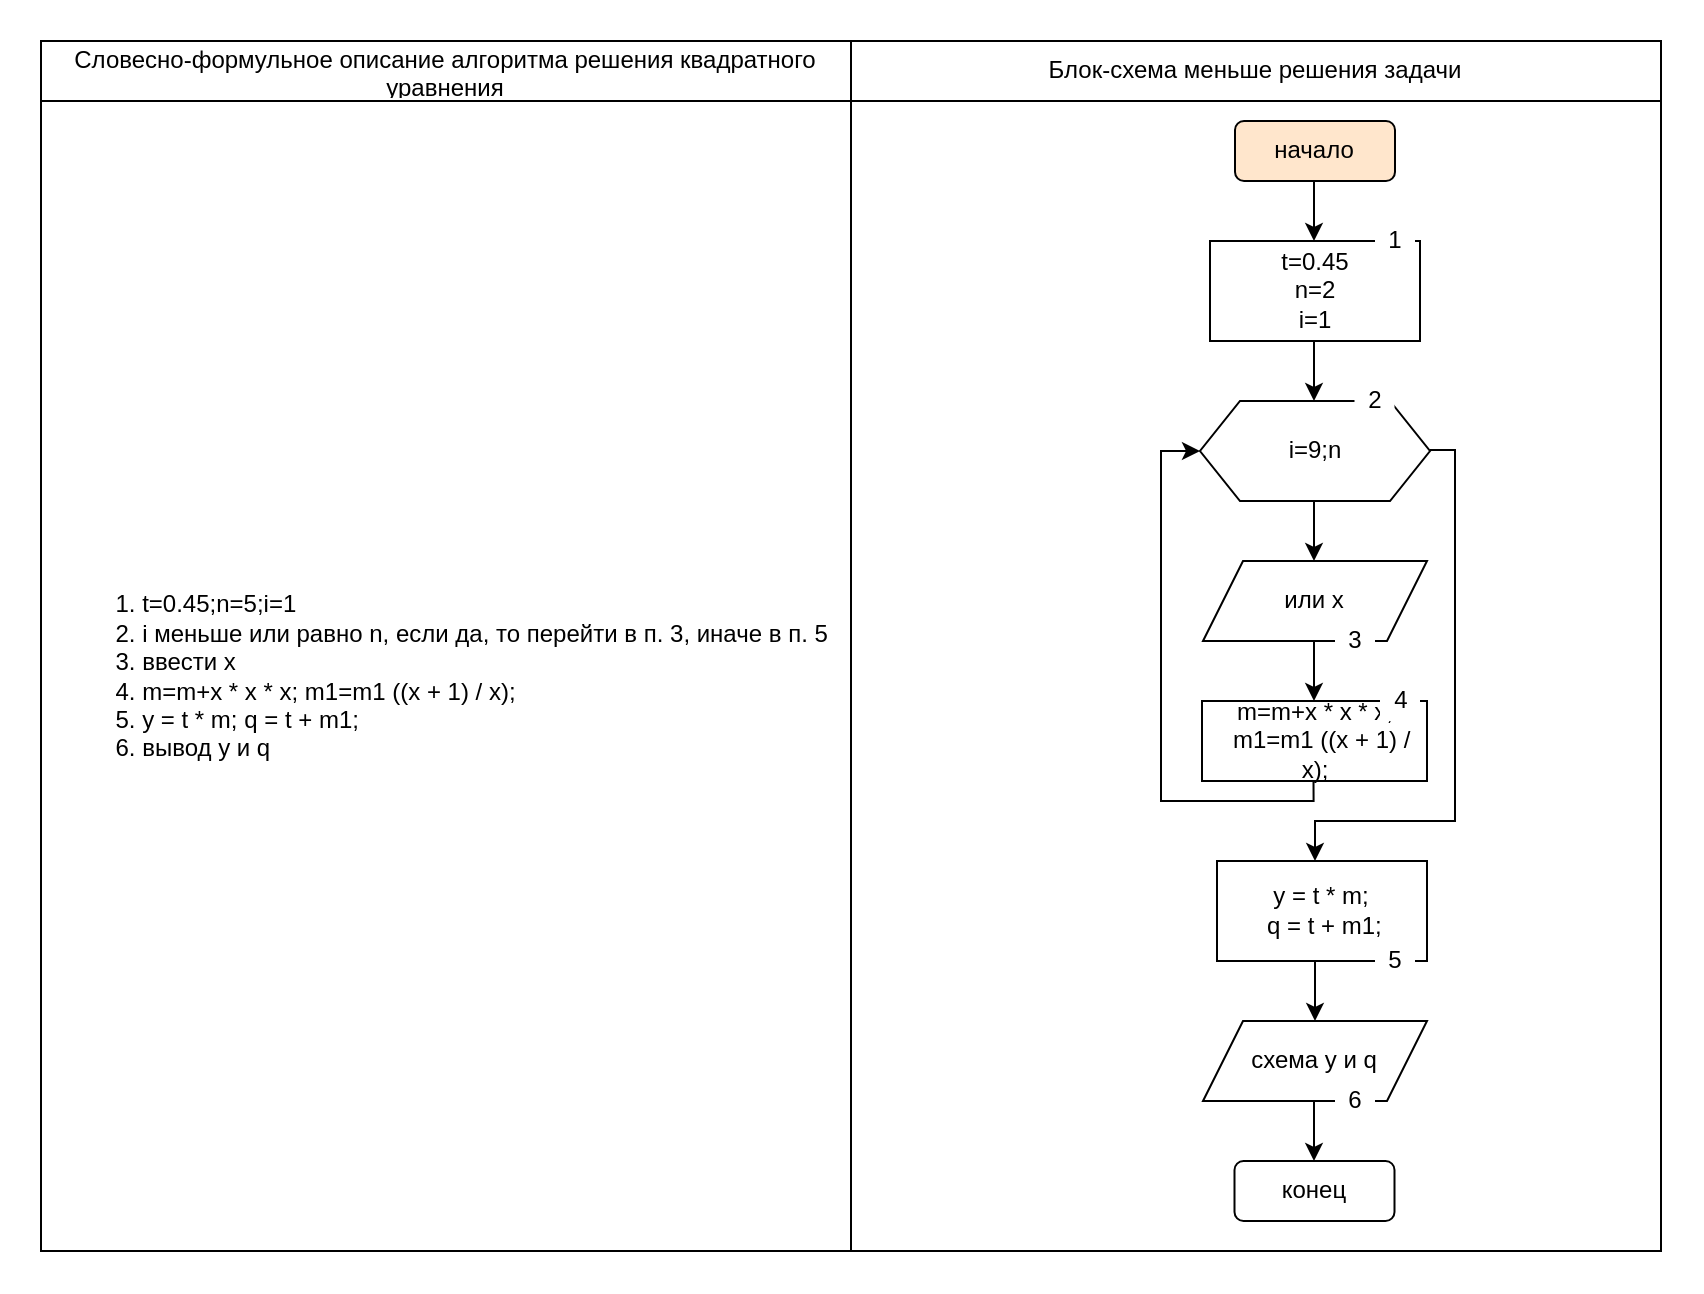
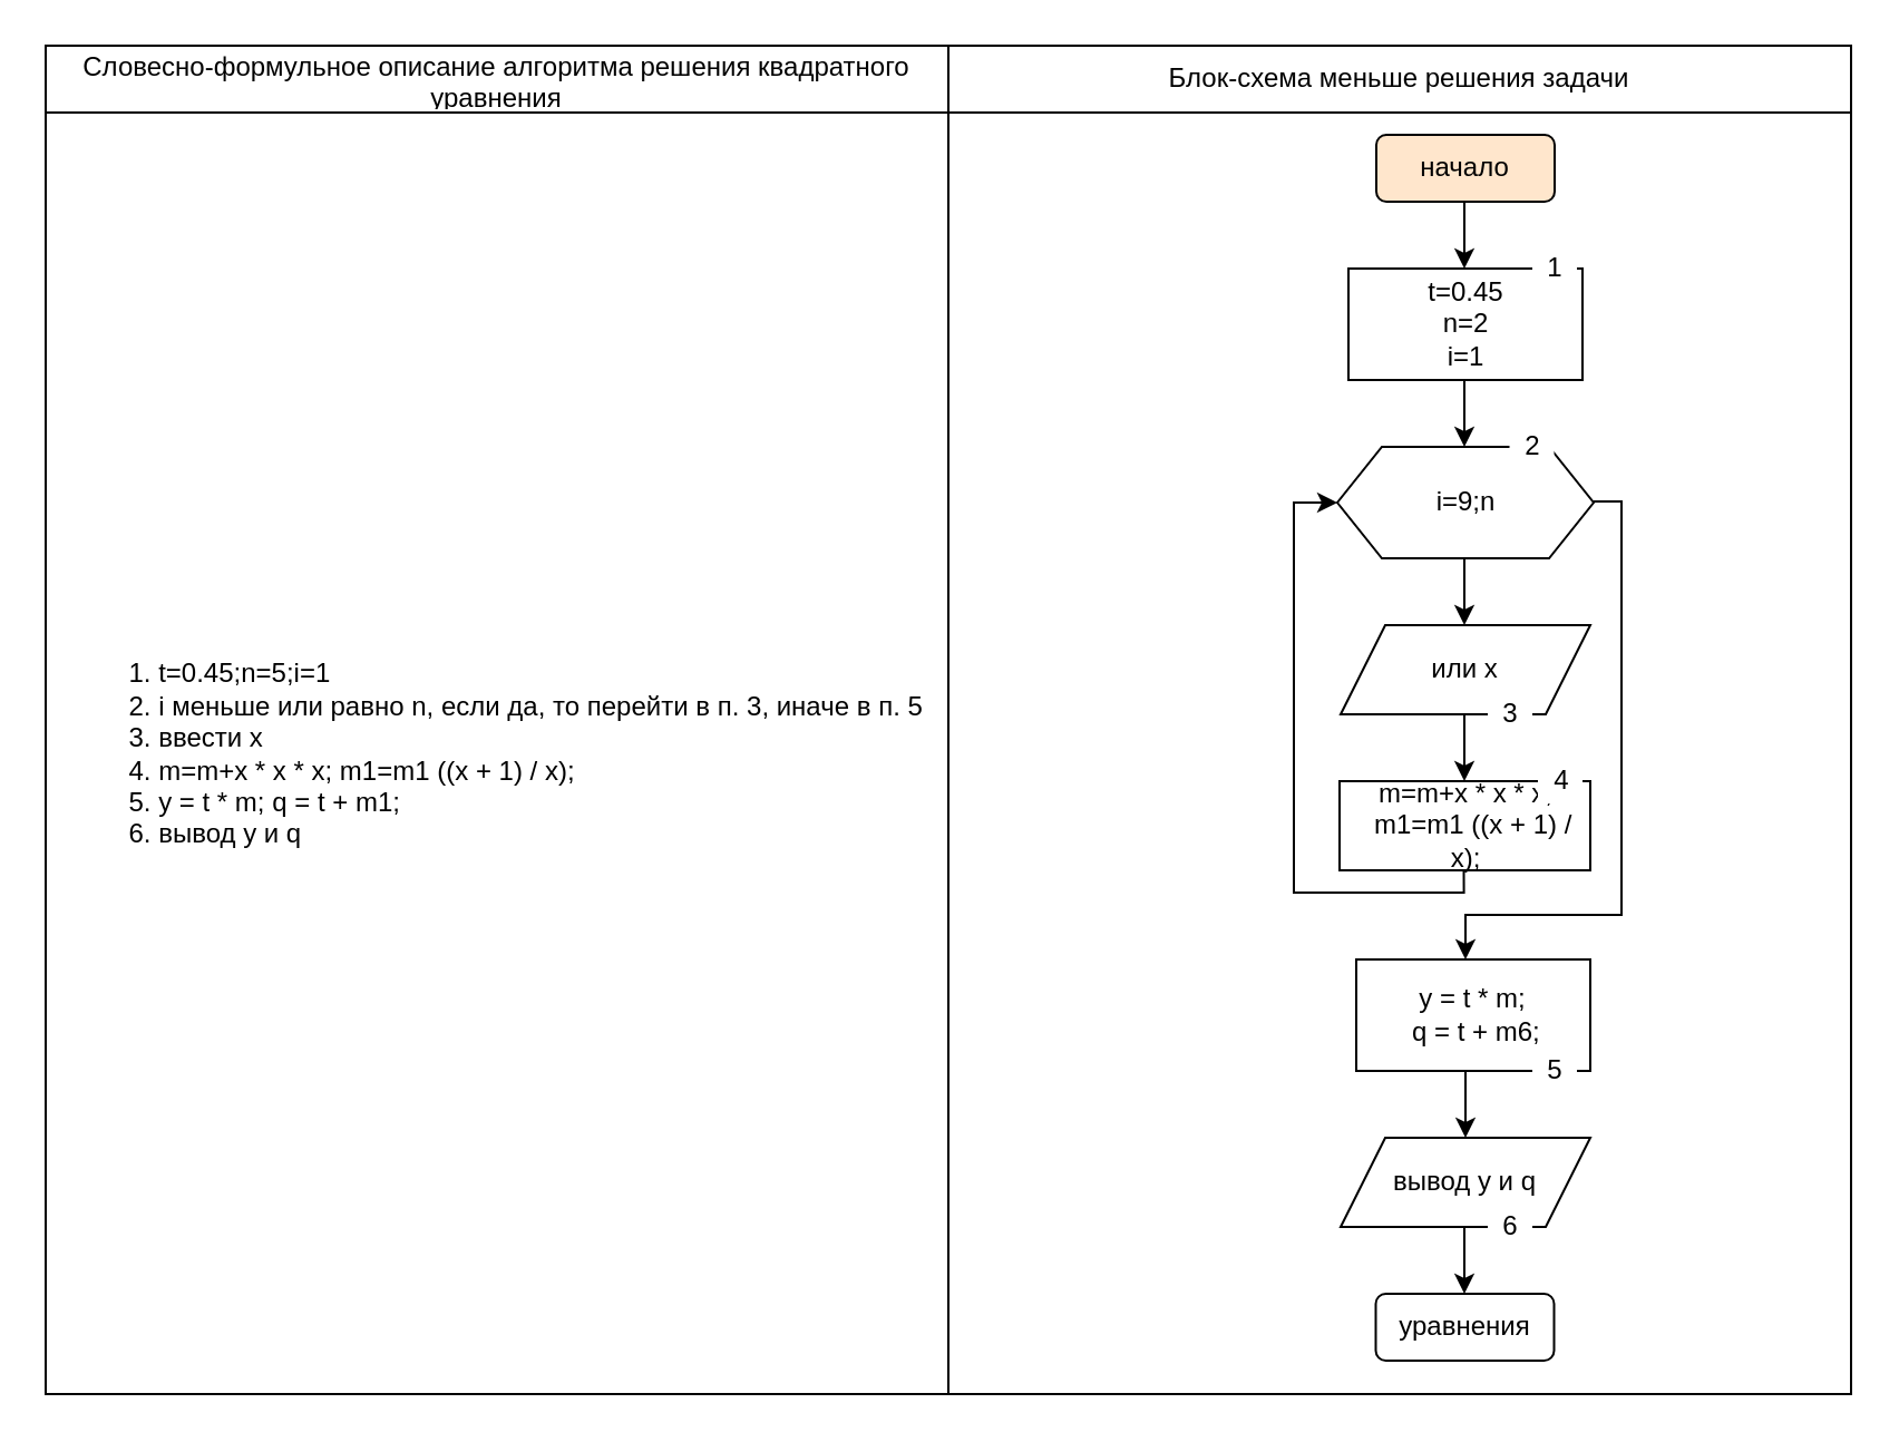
- <mxCell id="22" value="y = t * m;&lt;br&gt;&amp;nbsp;q = t + m1;" style="rounded=0;whiteSpace=wrap;html=1;" vertex="1" parent="1"><mxGeometry x="608" y="430" width="105" height="50" as="geometry" /></mxCell>
+ <mxCell id="22" value="y = t * m;&lt;br&gt;&amp;nbsp;q = t + m6;" style="rounded=0;whiteSpace=wrap;html=1;" vertex="1" parent="1"><mxGeometry x="608" y="430" width="105" height="50" as="geometry" /></mxCell>
- <mxCell id="23" value="схема y и q" style="shape=parallelogram;perimeter=parallelogramPerimeter;whiteSpace=wrap;html=1;fixedSize=1;" vertex="1" parent="1"><mxGeometry x="601" y="510" width="112" height="40" as="geometry" /></mxCell>
+ <mxCell id="23" value="вывод y и q" style="shape=parallelogram;perimeter=parallelogramPerimeter;whiteSpace=wrap;html=1;fixedSize=1;" vertex="1" parent="1"><mxGeometry x="601" y="510" width="112" height="40" as="geometry" /></mxCell>
- <mxCell id="24" value="конец" style="rounded=1;whiteSpace=wrap;html=1;" vertex="1" parent="1"><mxGeometry x="616.75" y="580" width="80" height="30" as="geometry" /></mxCell>
+ <mxCell id="24" value="уравнения" style="rounded=1;whiteSpace=wrap;html=1;" vertex="1" parent="1"><mxGeometry x="616.75" y="580" width="80" height="30" as="geometry" /></mxCell>
